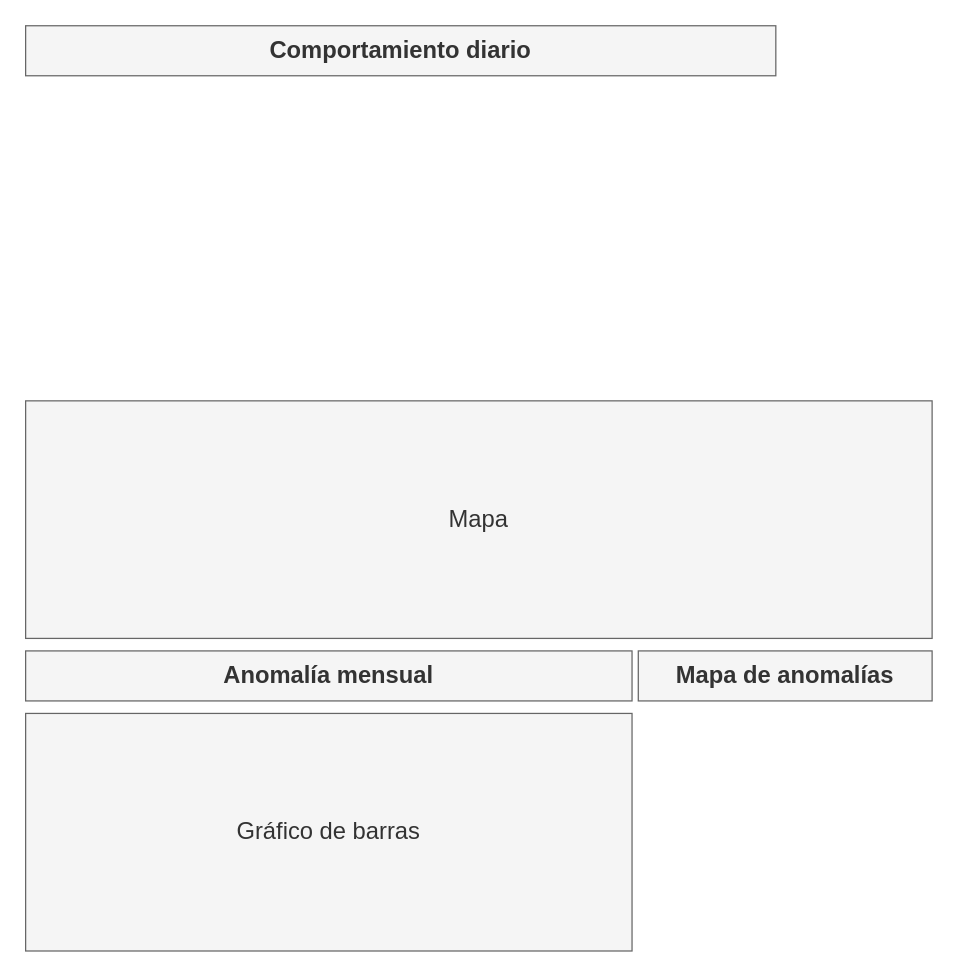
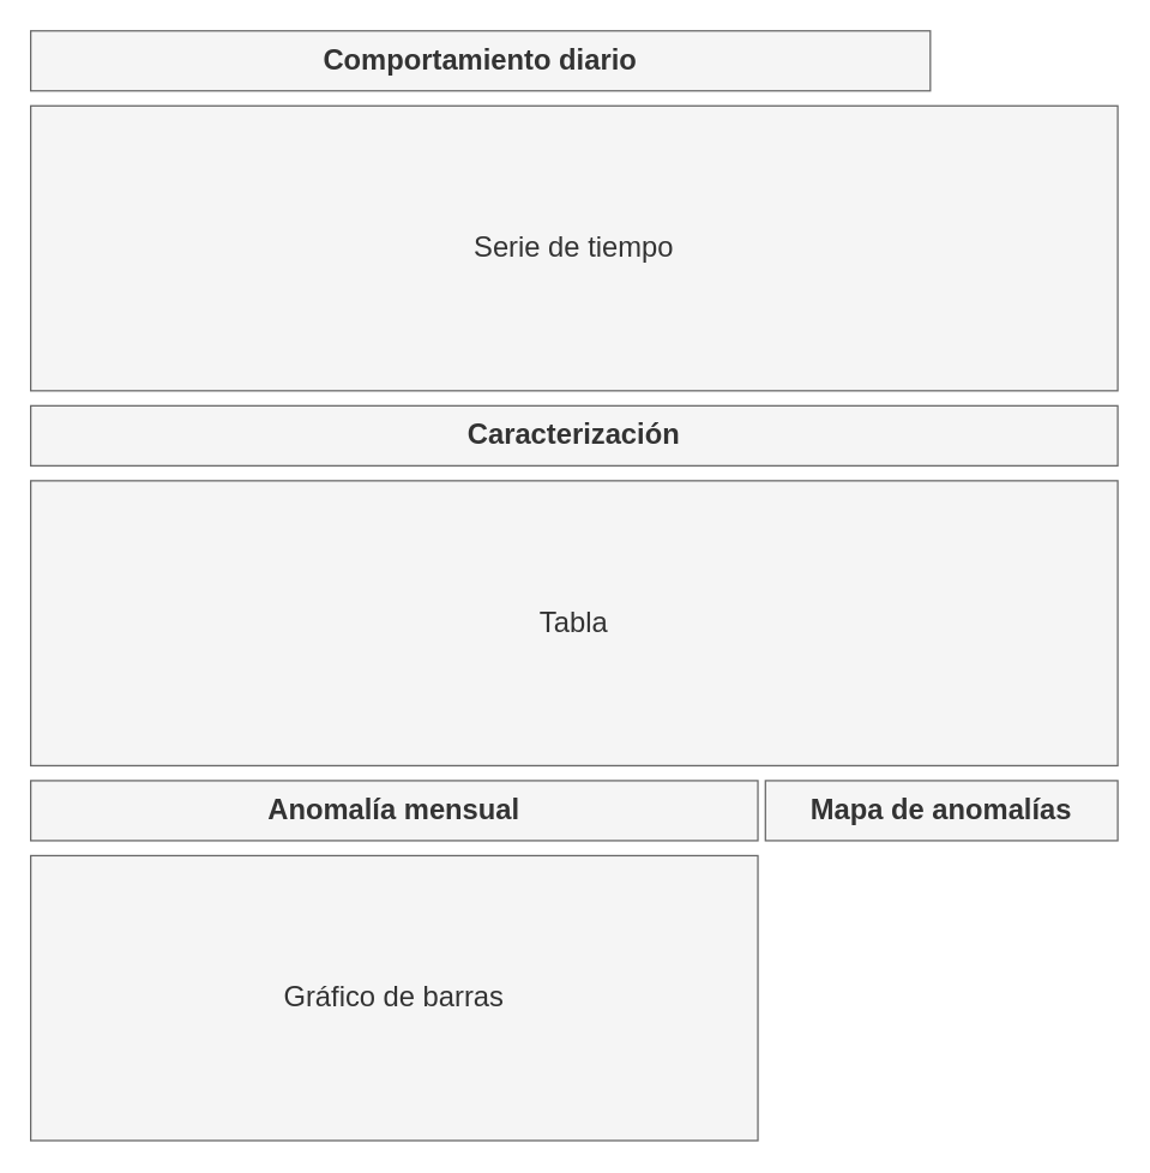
+ <mxCell id="3" value="Serie de tiempo" style="rounded=0;whiteSpace=wrap;html=1;fontSize=19;fillColor=#f5f5f5;fontColor=#333333;strokeColor=#666666;" vertex="1" parent="1"><mxGeometry x="20" y="70" width="725" height="190" as="geometry" /></mxCell>
+ <mxCell id="4" value="&lt;b&gt;&lt;font style=&quot;font-size: 19px;&quot;&gt;Caracterización&lt;/font&gt;&lt;/b&gt;" style="rounded=0;whiteSpace=wrap;html=1;fillColor=#f5f5f5;strokeColor=#666666;fontColor=#333333;" vertex="1" parent="1"><mxGeometry x="20" y="270" width="725" height="40" as="geometry" /></mxCell>
- <mxCell id="7" value="Mapa" style="rounded=0;whiteSpace=wrap;html=1;fontSize=19;fillColor=#f5f5f5;fontColor=#333333;strokeColor=#666666;" vertex="1" parent="1"><mxGeometry x="20" y="320" width="725" height="190" as="geometry" /></mxCell>
+ <mxCell id="7" value="Tabla" style="rounded=0;whiteSpace=wrap;html=1;fontSize=19;fillColor=#f5f5f5;fontColor=#333333;strokeColor=#666666;" vertex="1" parent="1"><mxGeometry x="20" y="320" width="725" height="190" as="geometry" /></mxCell>
